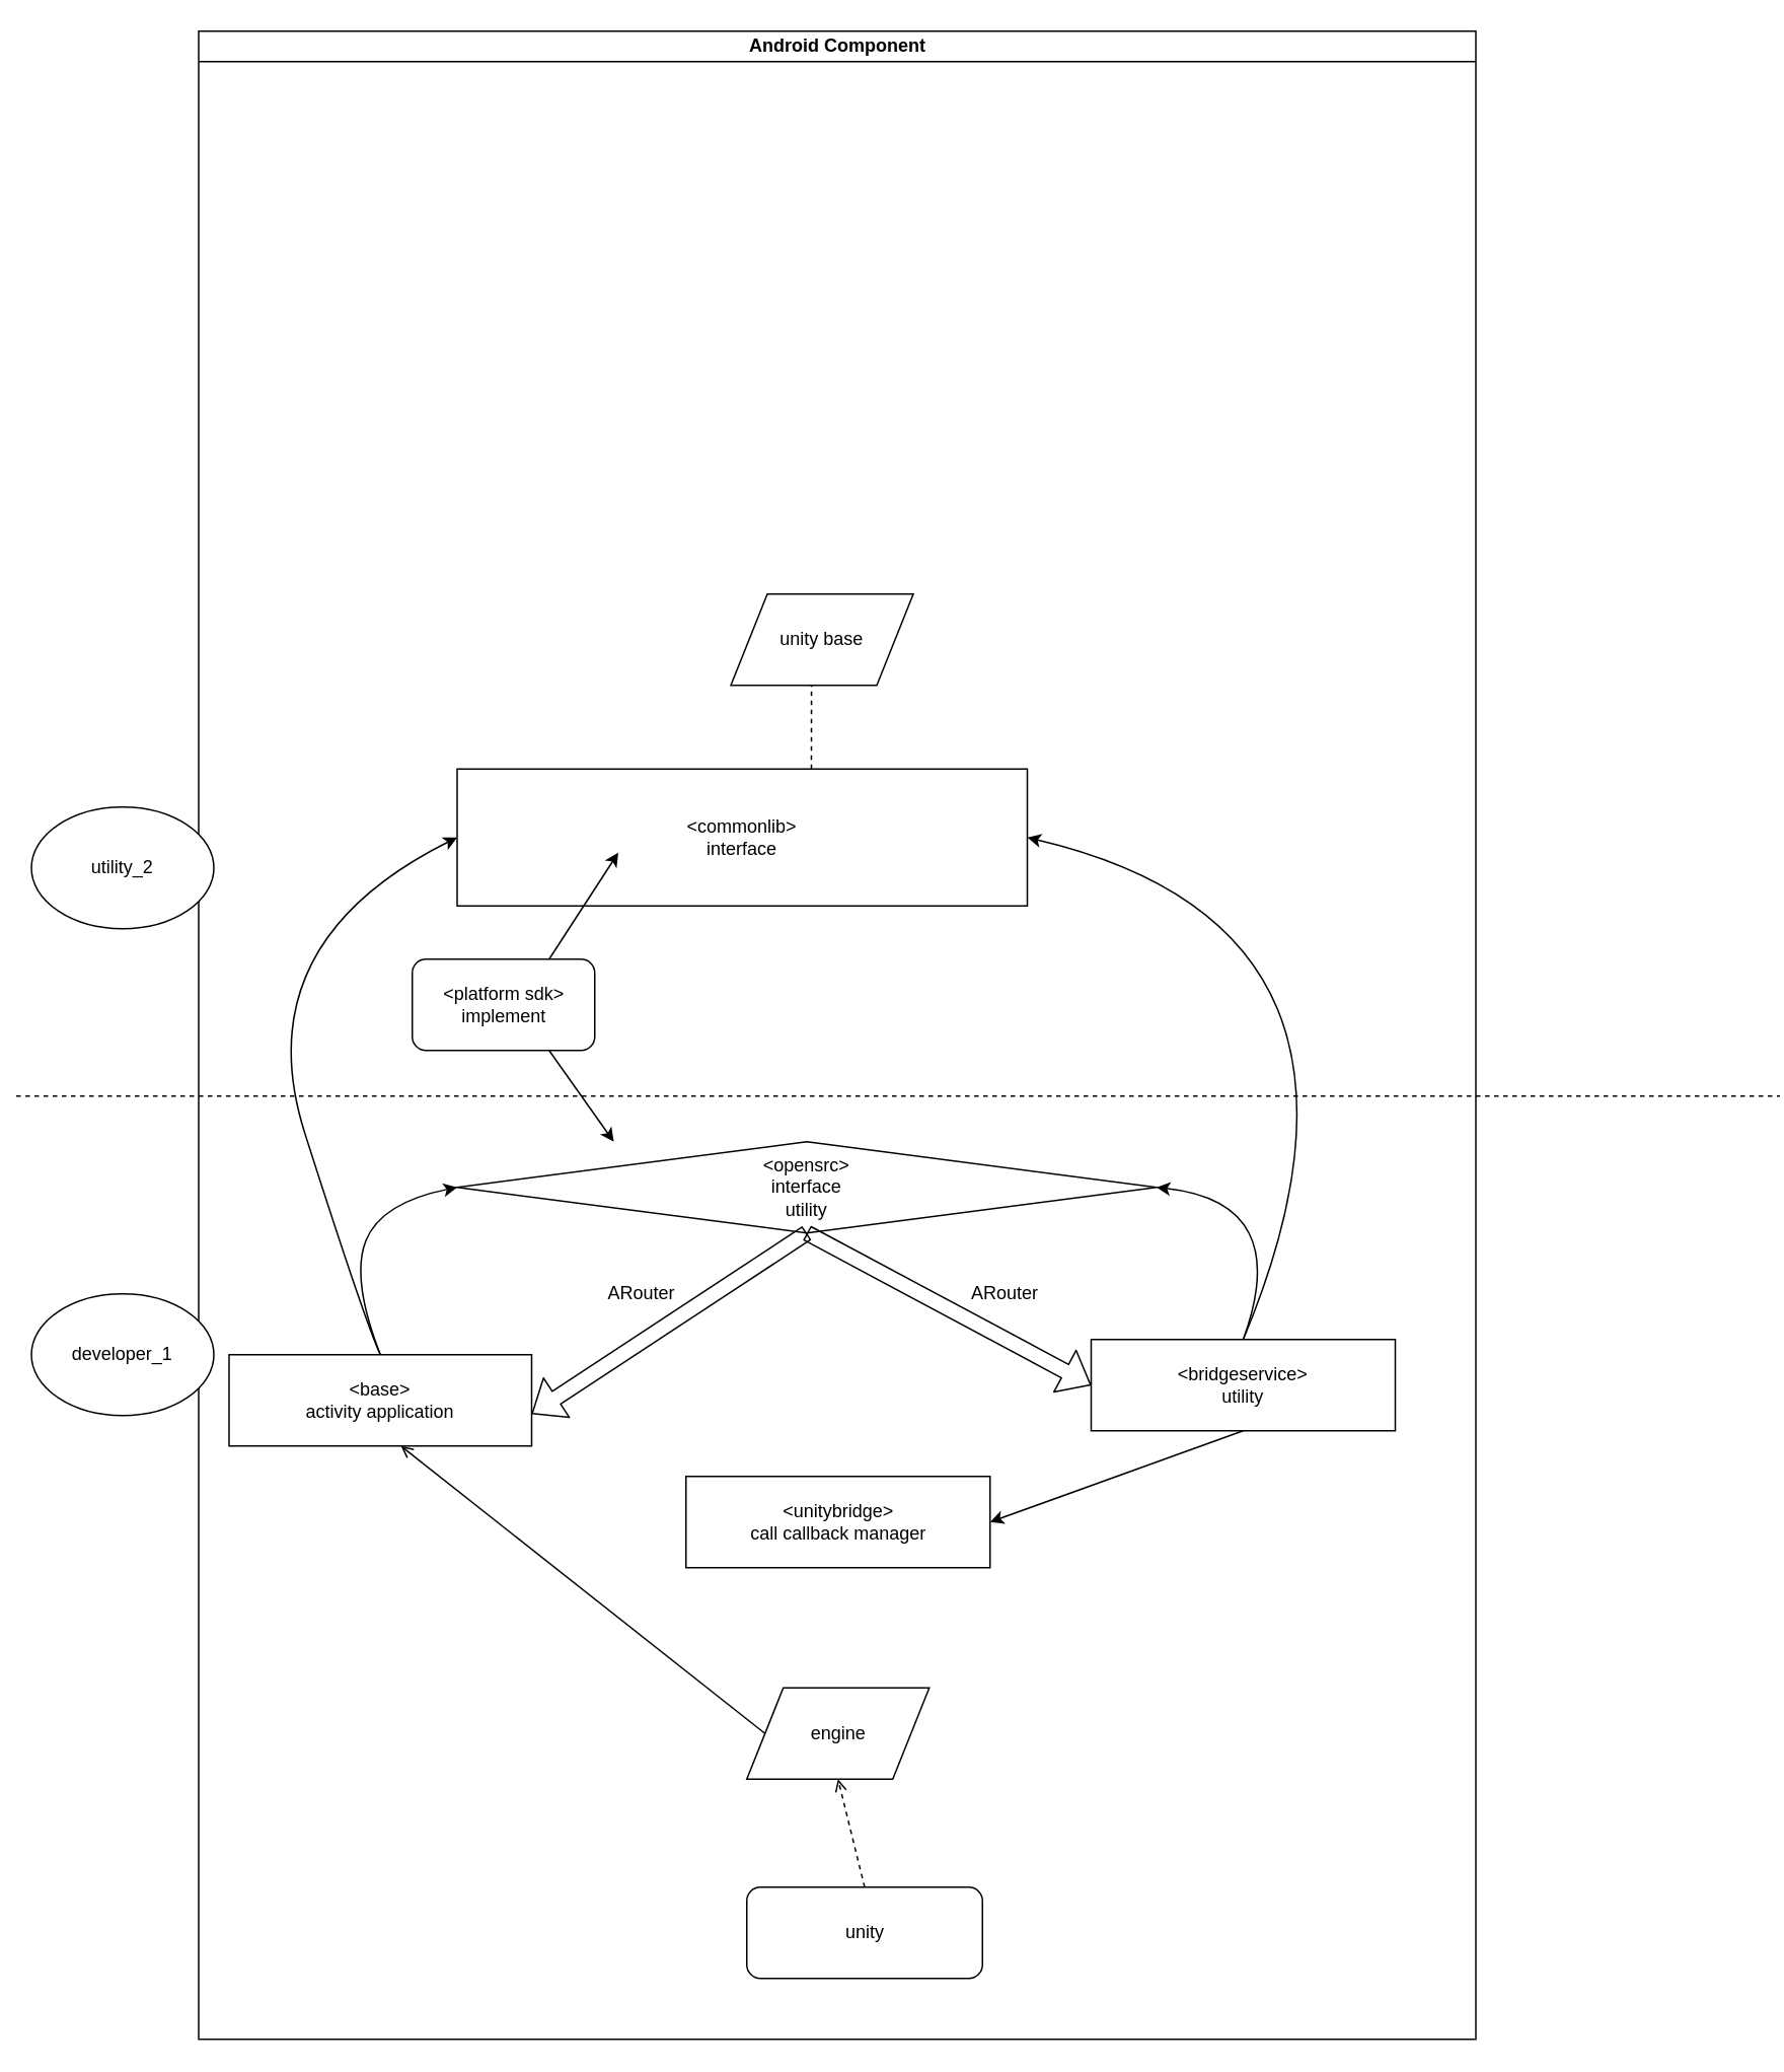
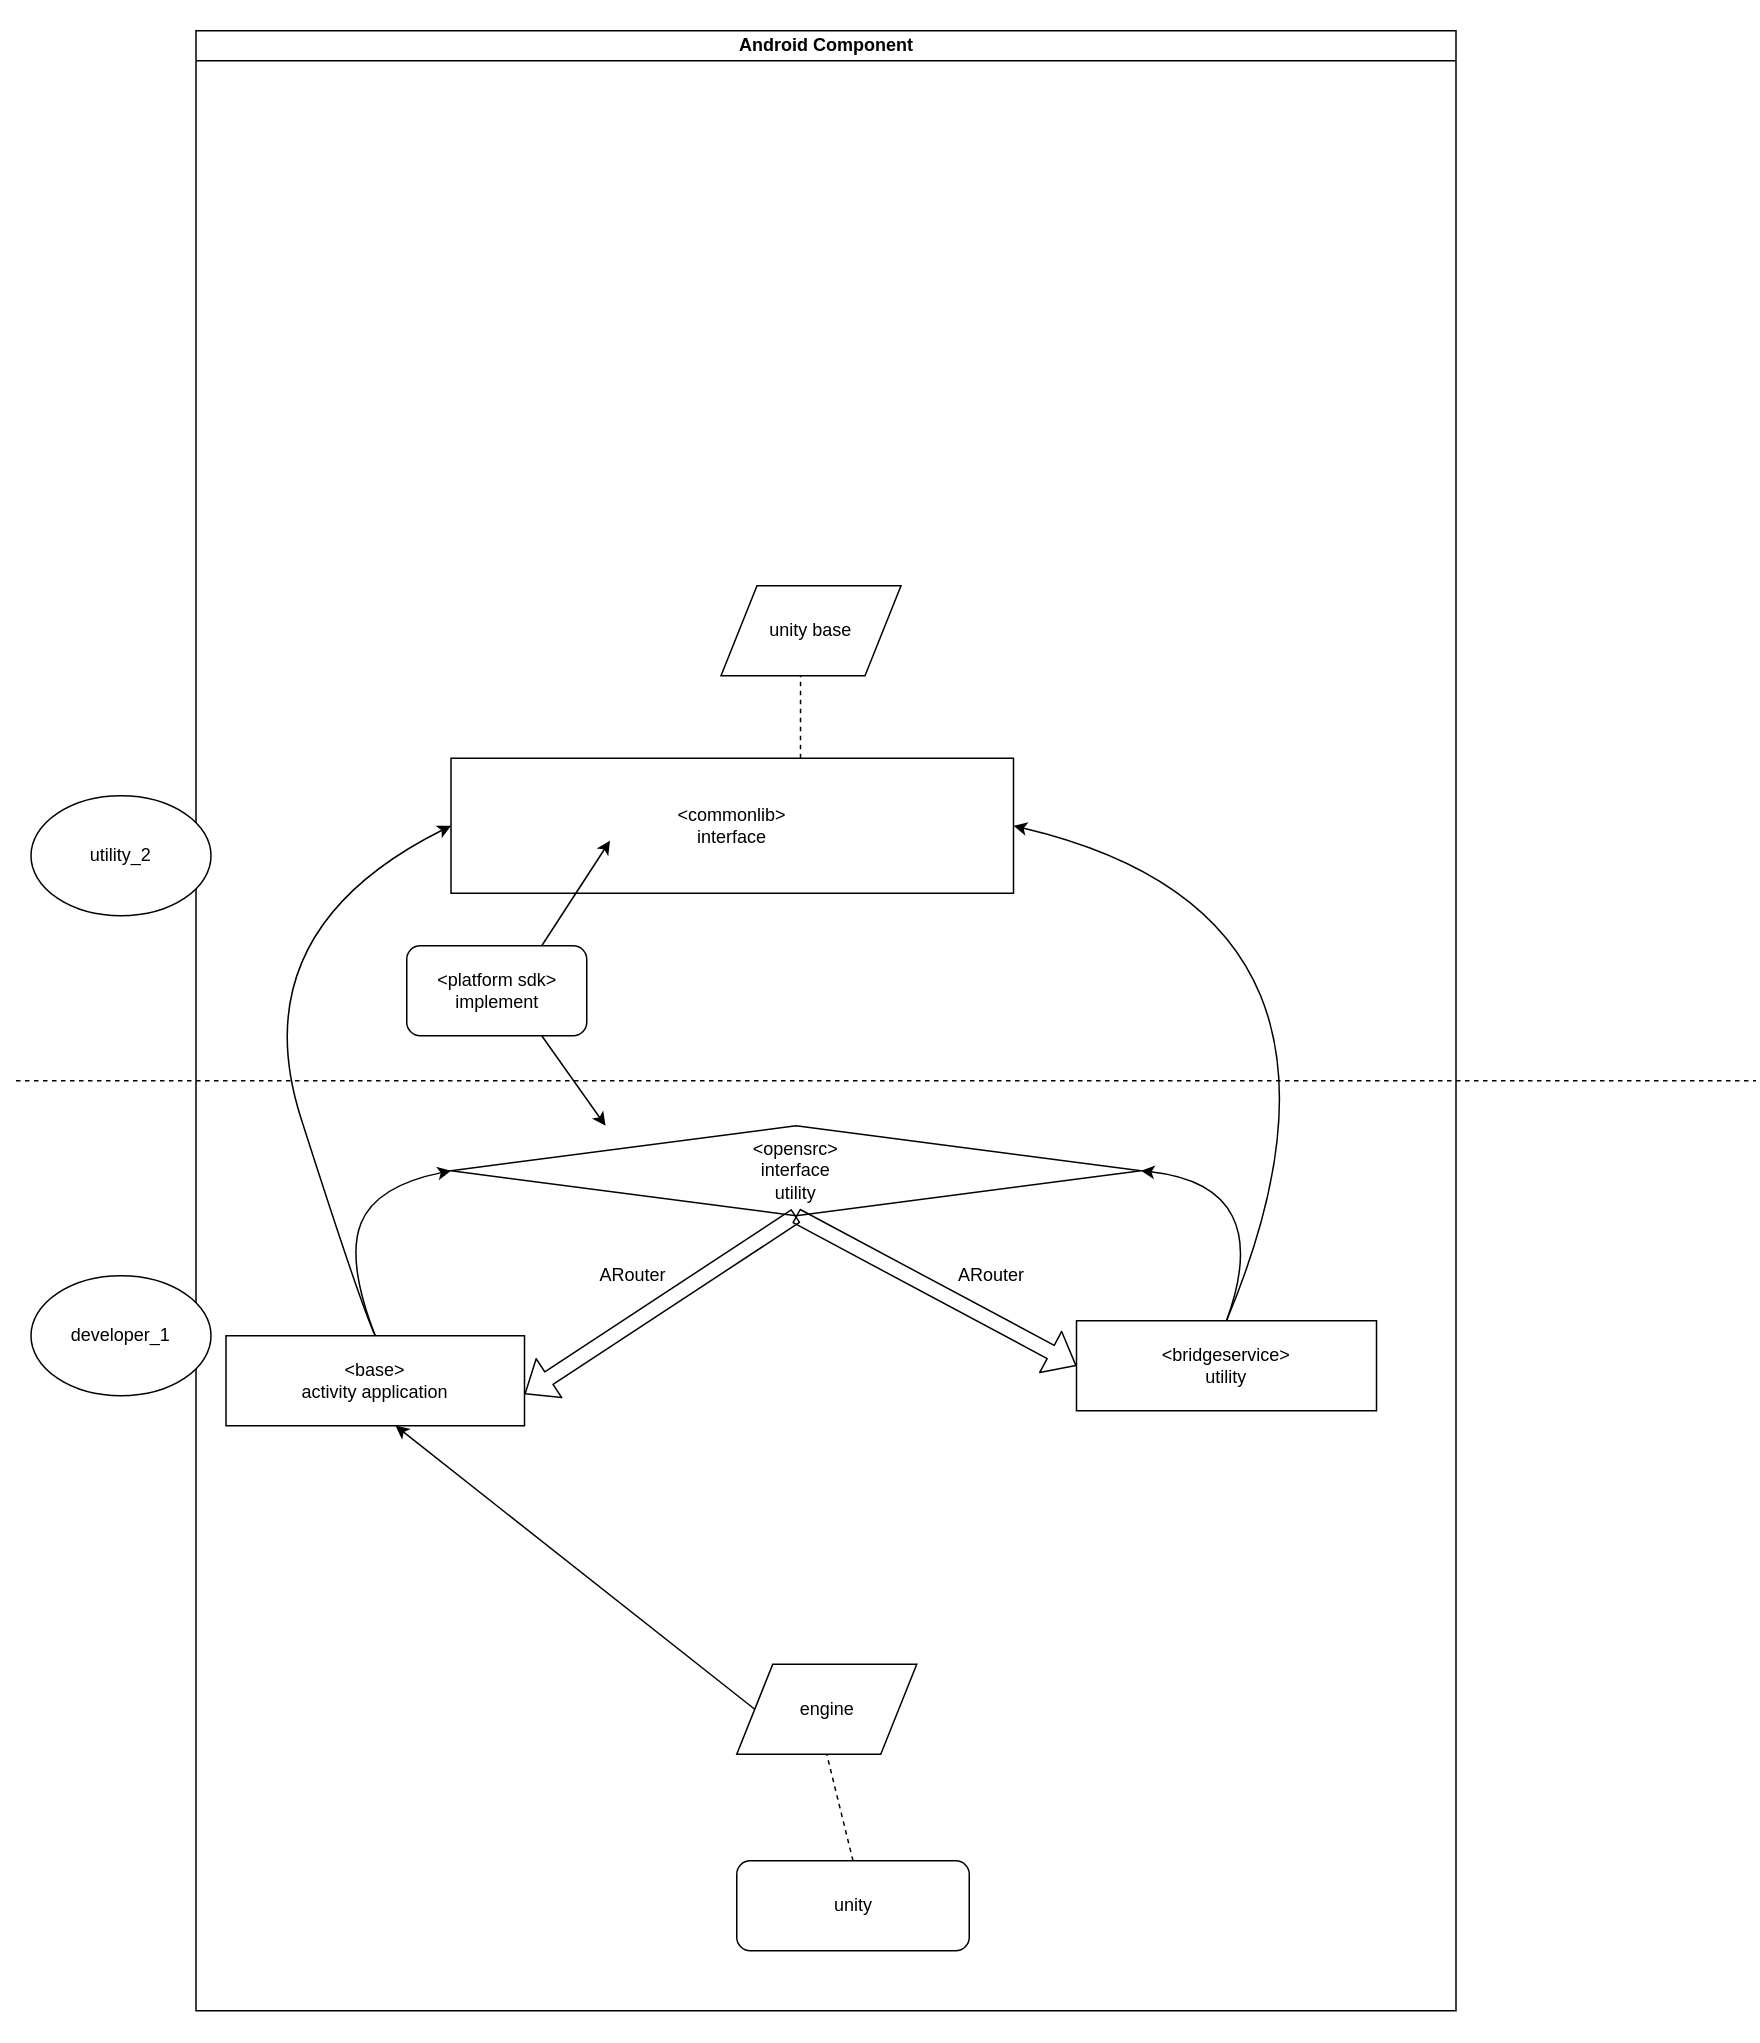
- <mxCell id="7" value="" style="endArrow=open;html=1;entryX=0.568;entryY=1;entryDx=0;entryDy=0;exitX=0;exitY=0.5;exitDx=0;exitDy=0;entryPerimeter=0;" edge="1" parent="2" source="9" target="3"><mxGeometry width="50" height="50" relative="1" as="geometry"><mxPoint x="370" y="990" as="sourcePoint" /><mxPoint x="381" y="890" as="targetPoint" /></mxGeometry></mxCell>
+ <mxCell id="7" value="" style="endArrow=classic;html=1;entryX=0.568;entryY=1;entryDx=0;entryDy=0;exitX=0;exitY=0.5;exitDx=0;exitDy=0;entryPerimeter=0;" edge="1" parent="2" source="9" target="3"><mxGeometry width="50" height="50" relative="1" as="geometry"><mxPoint x="370" y="990" as="sourcePoint" /><mxPoint x="381" y="890" as="targetPoint" /></mxGeometry></mxCell>
- <mxCell id="15" value="" style="endArrow=classic;html=1;exitX=0.5;exitY=1;exitDx=0;exitDy=0;entryX=1;entryY=0.5;entryDx=0;entryDy=0;" edge="1" parent="2" source="13" target="6"><mxGeometry width="50" height="50" relative="1" as="geometry"><mxPoint x="331" y="830" as="sourcePoint" /><mxPoint x="500" y="900" as="targetPoint" /></mxGeometry></mxCell>
- <mxCell id="6" value="&amp;lt;unitybridge&amp;gt;&lt;br&gt;call callback manager" style="rounded=0;whiteSpace=wrap;html=1;" vertex="1" parent="2"><mxGeometry x="320.5" y="950" width="200" height="60" as="geometry" /></mxCell>
- <mxCell id="25" value="" style="endArrow=open;dashed=1;html=1;entryX=0.5;entryY=1;entryDx=0;entryDy=0;exitX=0.5;exitY=0;exitDx=0;exitDy=0;" edge="1" parent="2" source="24" target="9"><mxGeometry width="50" height="50" relative="1" as="geometry"><mxPoint x="144" y="1090" as="sourcePoint" /><mxPoint x="354" y="990" as="targetPoint" /></mxGeometry></mxCell>
+ <mxCell id="25" value="" style="endArrow=none;dashed=1;html=1;entryX=0.5;entryY=1;entryDx=0;entryDy=0;exitX=0.5;exitY=0;exitDx=0;exitDy=0;" edge="1" parent="2" source="24" target="9"><mxGeometry width="50" height="50" relative="1" as="geometry"><mxPoint x="144" y="1090" as="sourcePoint" /><mxPoint x="354" y="990" as="targetPoint" /></mxGeometry></mxCell>
